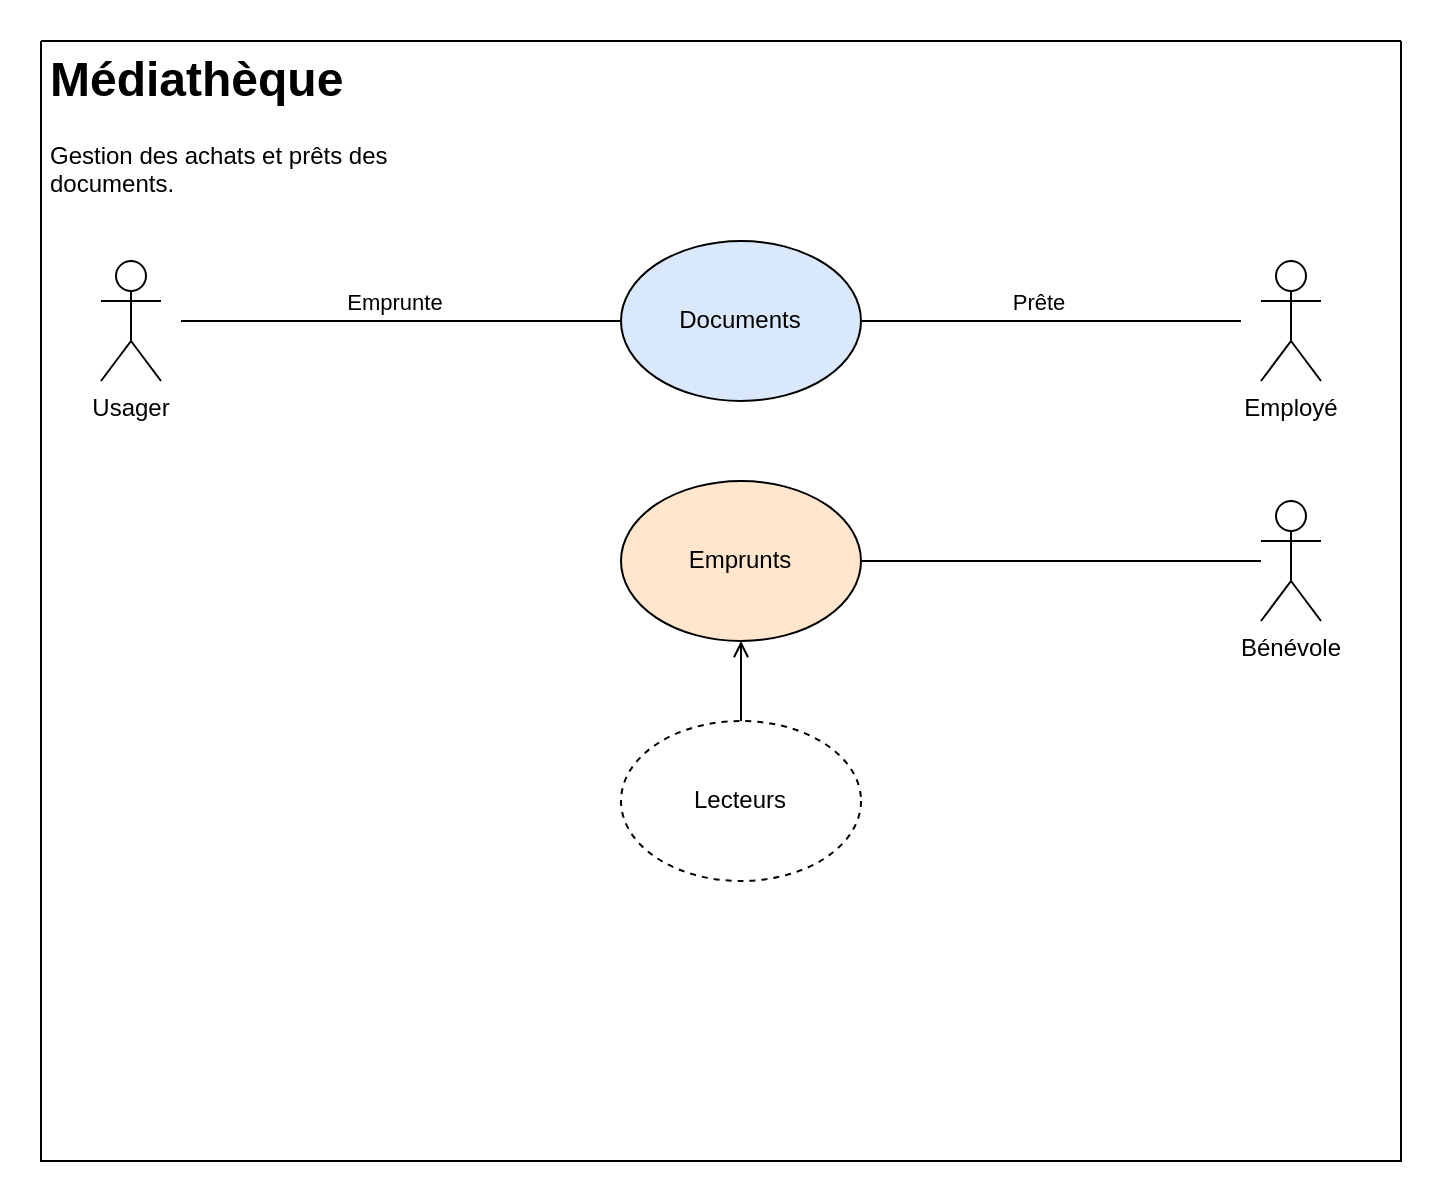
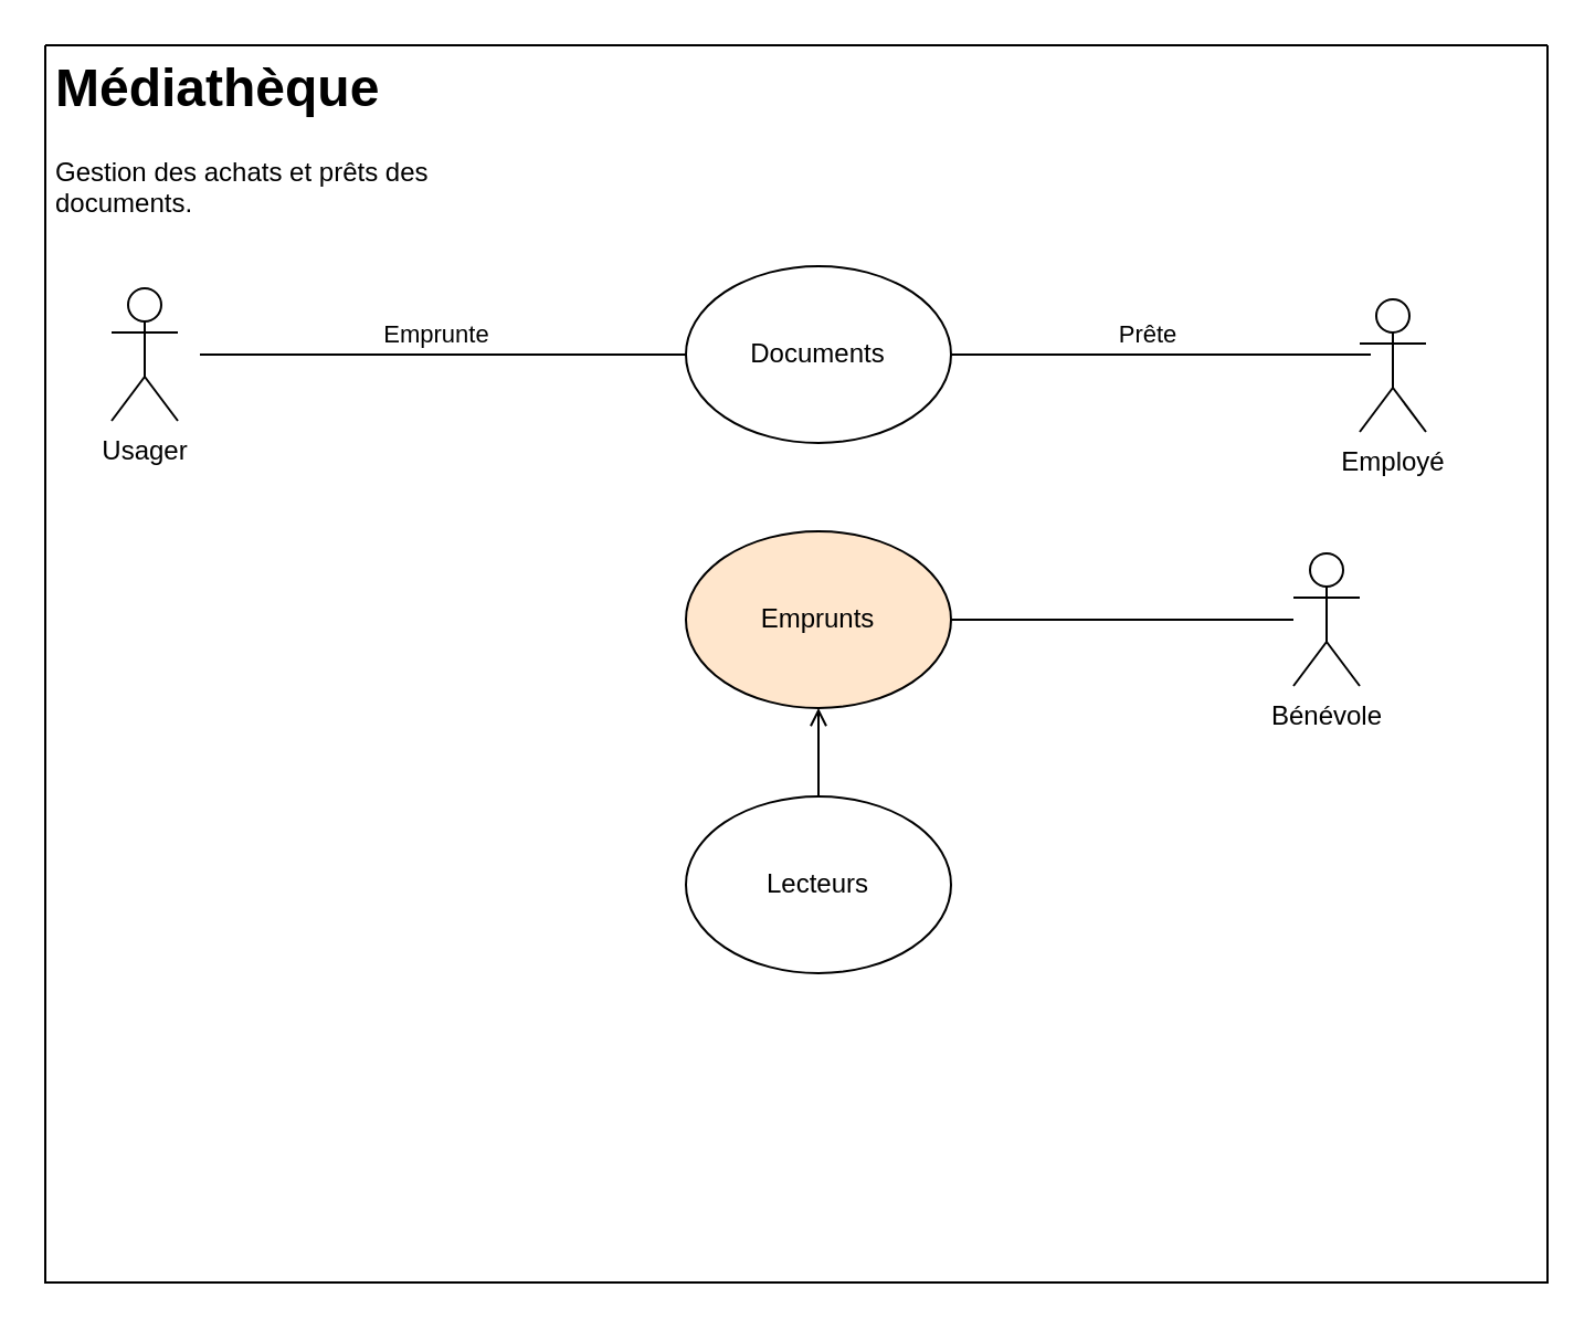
- <mxCell id="9" value="Documents" style="ellipse;whiteSpace=wrap;html=1;fillColor=#dae8fc;" vertex="1" parent="6"><mxGeometry x="290" y="100" width="120" height="80" as="geometry" /></mxCell>
+ <mxCell id="9" value="Documents" style="ellipse;whiteSpace=wrap;html=1;" vertex="1" parent="6"><mxGeometry x="290" y="100" width="120" height="80" as="geometry" /></mxCell>
- <mxCell id="8" value="Employé" style="shape=umlActor;verticalLabelPosition=bottom;verticalAlign=top;html=1;outlineConnect=0;" vertex="1" parent="6"><mxGeometry x="610" y="110" width="30" height="60" as="geometry" /></mxCell>
+ <mxCell id="8" value="Employé" style="shape=umlActor;verticalLabelPosition=bottom;verticalAlign=top;html=1;outlineConnect=0;" vertex="1" parent="6"><mxGeometry x="595" y="115" width="30" height="60" as="geometry" /></mxCell>
- <mxCell id="7" value="Bénévole" style="shape=umlActor;verticalLabelPosition=bottom;verticalAlign=top;html=1;outlineConnect=0;" vertex="1" parent="6"><mxGeometry x="610" y="230" width="30" height="60" as="geometry" /></mxCell>
+ <mxCell id="7" value="Bénévole" style="shape=umlActor;verticalLabelPosition=bottom;verticalAlign=top;html=1;outlineConnect=0;" vertex="1" parent="6"><mxGeometry x="565" y="230" width="30" height="60" as="geometry" /></mxCell>
- <mxCell id="14" value="Lecteurs" style="ellipse;whiteSpace=wrap;html=1;dashed=1;" vertex="1" parent="6"><mxGeometry x="290" y="340" width="120" height="80" as="geometry" /></mxCell>
+ <mxCell id="14" value="Lecteurs" style="ellipse;whiteSpace=wrap;html=1;" vertex="1" parent="6"><mxGeometry x="290" y="340" width="120" height="80" as="geometry" /></mxCell>
